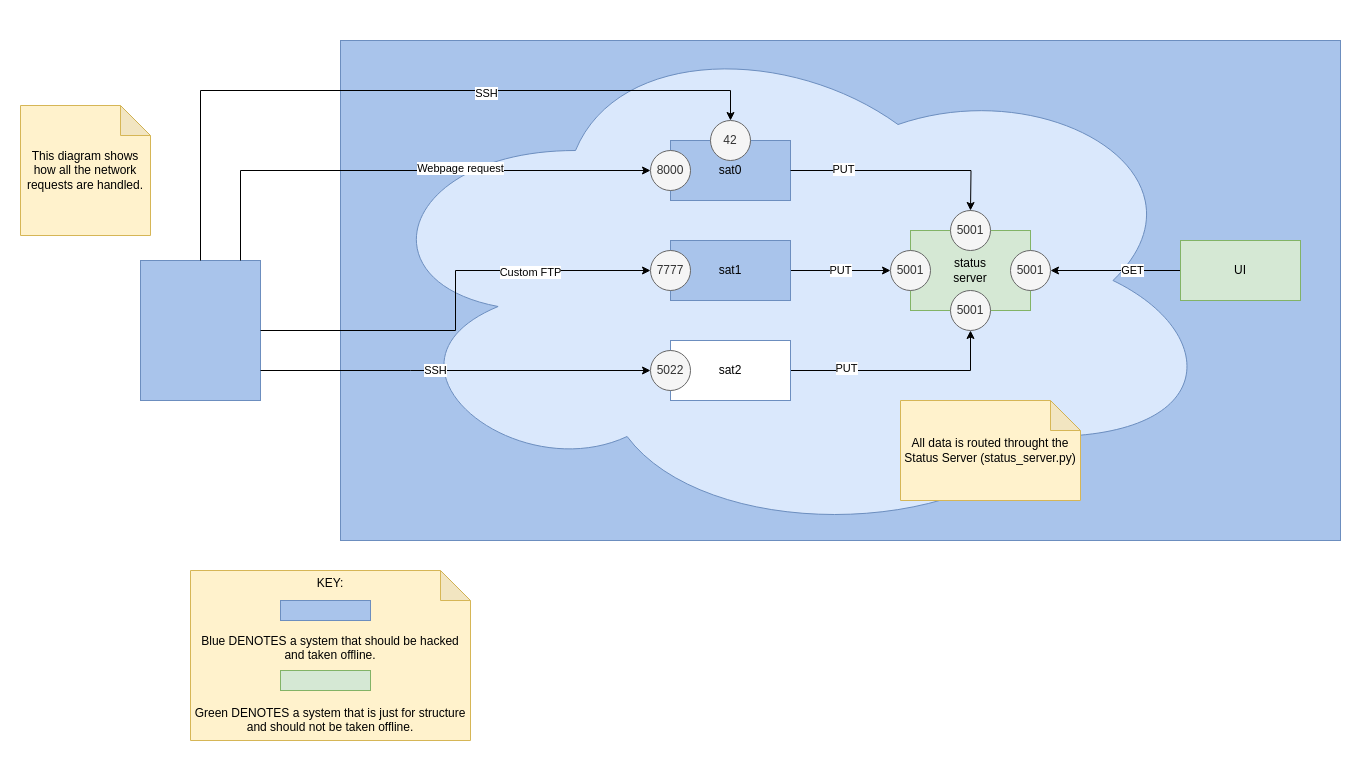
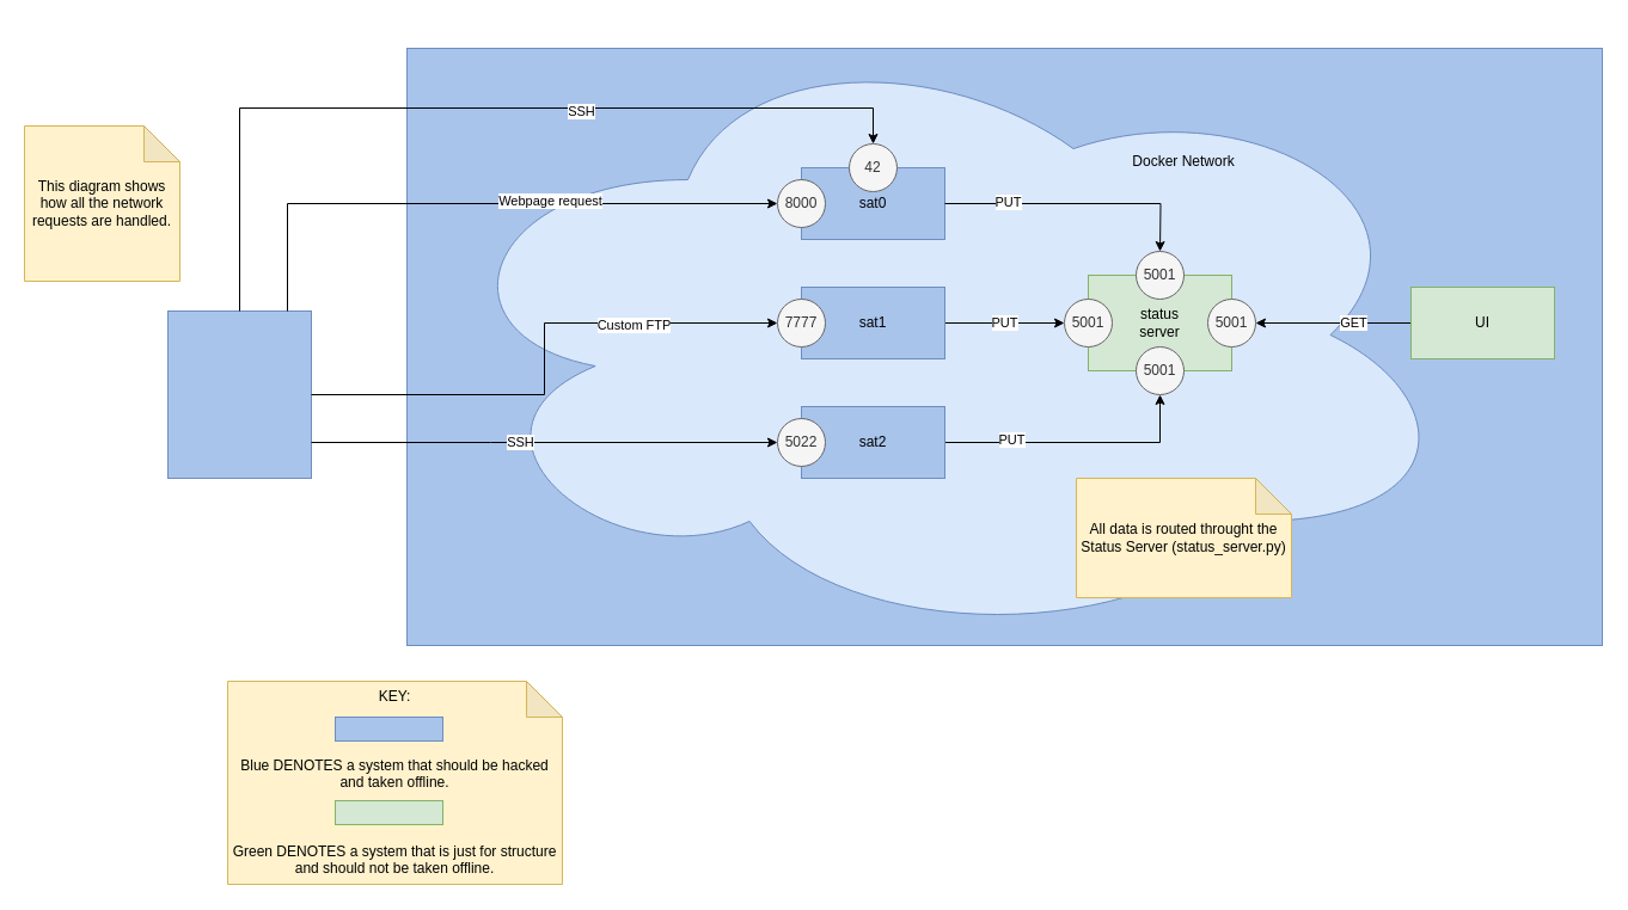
+ <mxCell id="21" value="Docker Network" style="text;html=1;strokeColor=none;fillColor=none;align=center;verticalAlign=middle;whiteSpace=wrap;rounded=0;" parent="1" vertex="1"><mxGeometry x="930" y="120" width="120" height="30" as="geometry" /></mxCell>
- <mxCell id="11" value="sat2" style="rounded=0;whiteSpace=wrap;html=1;fillColor=#ffffff;strokeColor=#6c8ebf;" parent="1" vertex="1"><mxGeometry x="670" y="340" width="120" height="60" as="geometry" /></mxCell>
+ <mxCell id="11" value="sat2" style="rounded=0;whiteSpace=wrap;html=1;fillColor=#A9C4EB;strokeColor=#6c8ebf;" parent="1" vertex="1"><mxGeometry x="670" y="340" width="120" height="60" as="geometry" /></mxCell>
